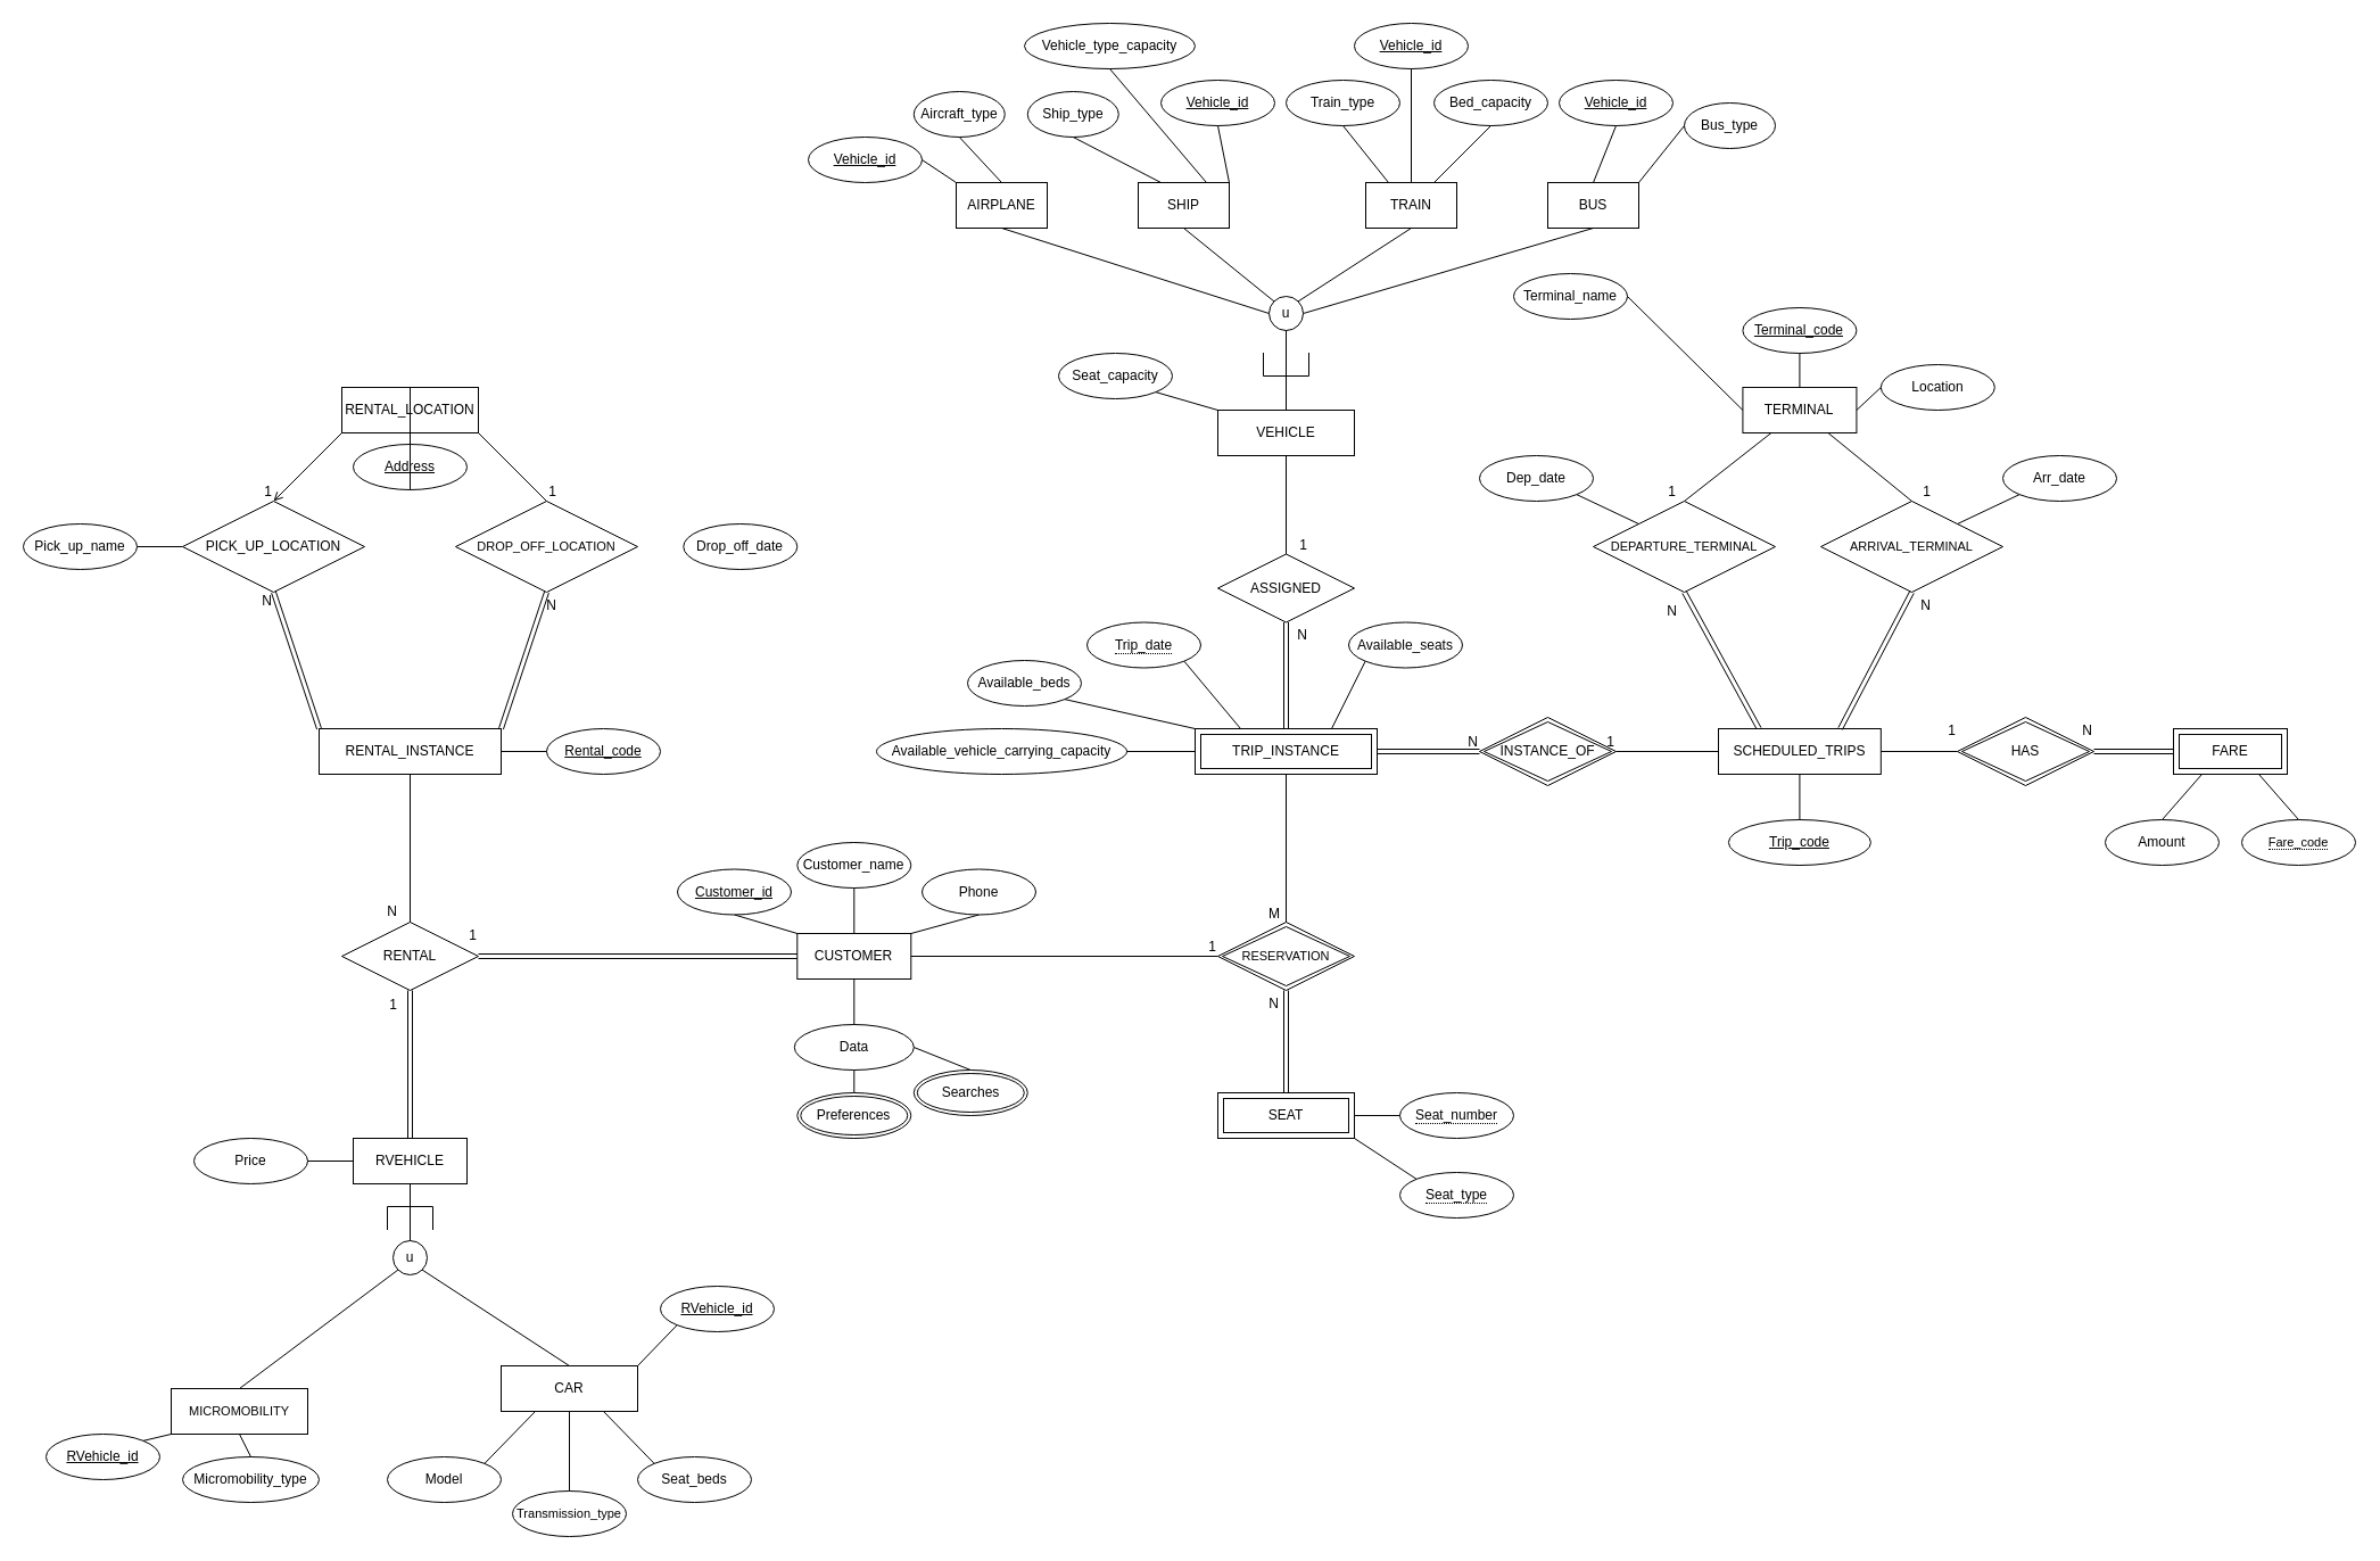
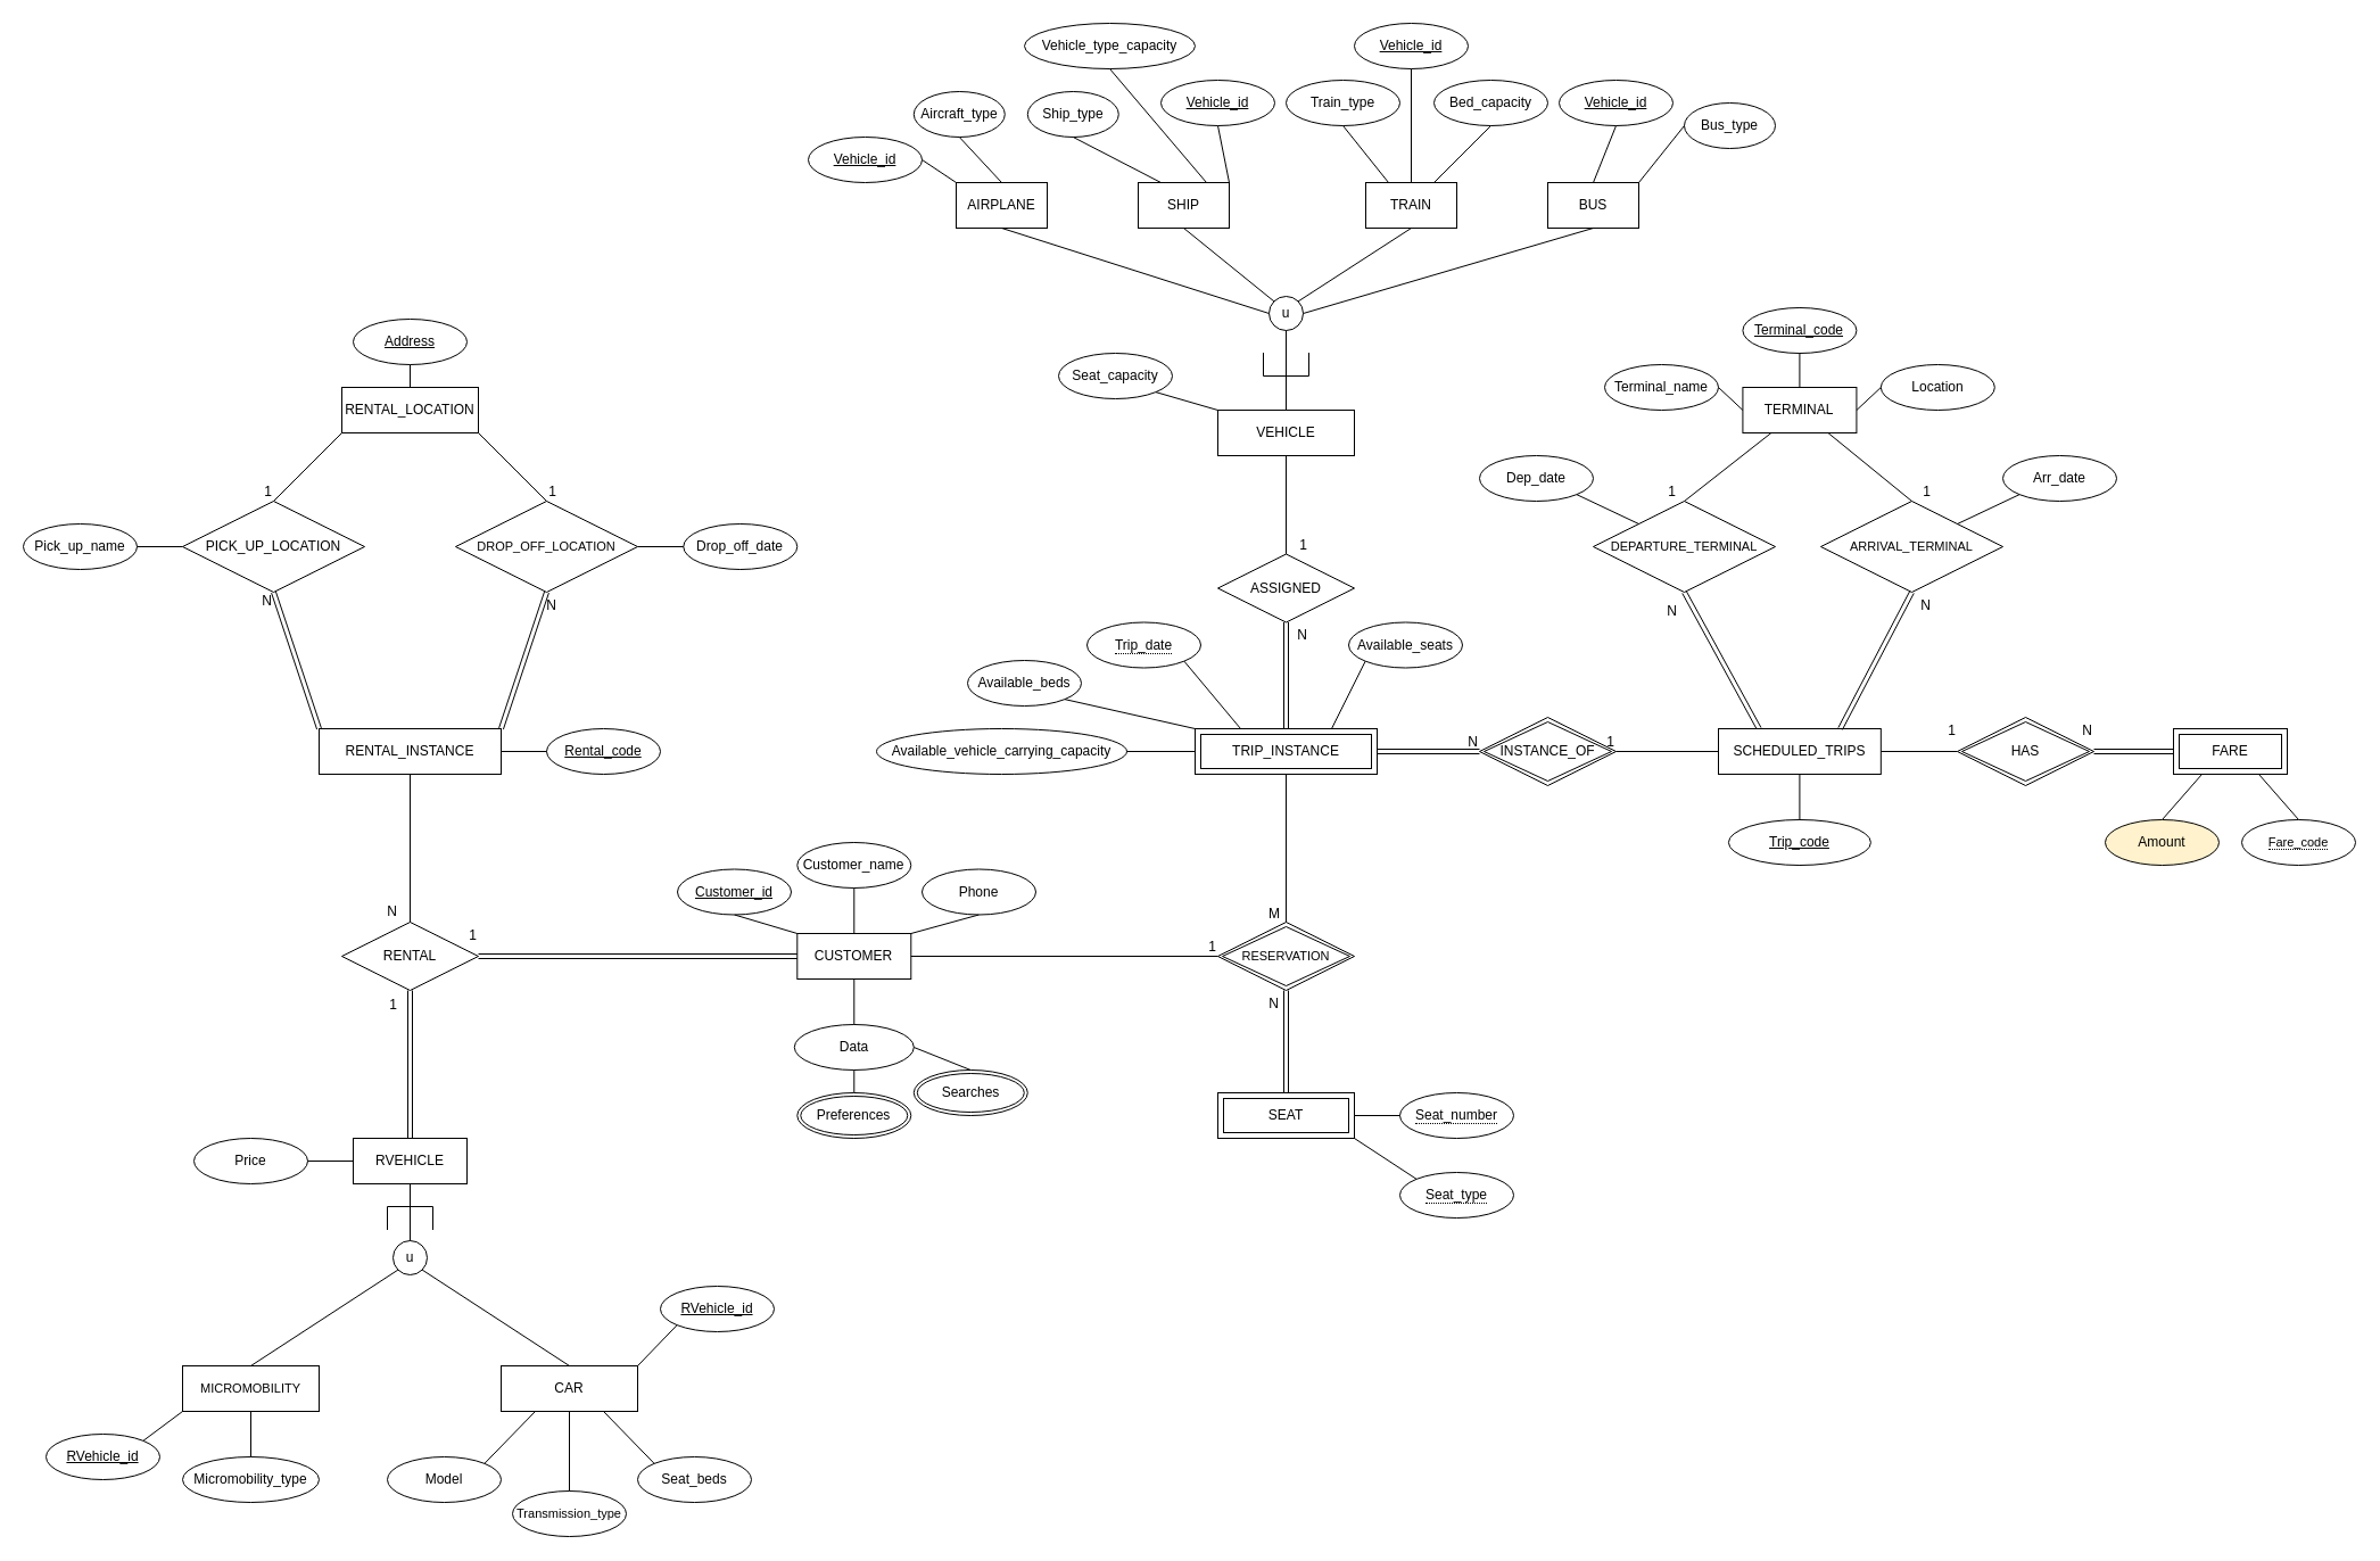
- <mxCell id="43" value="Terminal_name" style="ellipse;whiteSpace=wrap;html=1;align=center;" parent="1" vertex="1"><mxGeometry x="1330" y="240" width="100" height="40" as="geometry" /></mxCell>
+ <mxCell id="43" value="Terminal_name" style="ellipse;whiteSpace=wrap;html=1;align=center;" parent="1" vertex="1"><mxGeometry x="1410" y="320" width="100" height="40" as="geometry" /></mxCell>
- <mxCell id="17" value="Address" style="ellipse;whiteSpace=wrap;html=1;align=center;fontStyle=4;" parent="1" vertex="1"><mxGeometry x="310" y="390" width="100" height="40" as="geometry" /></mxCell>
+ <mxCell id="17" value="Address" style="ellipse;whiteSpace=wrap;html=1;align=center;fontStyle=4;" parent="1" vertex="1"><mxGeometry x="310" y="280" width="100" height="40" as="geometry" /></mxCell>
- <mxCell id="9" value="" style="endArrow=open;html=1;rounded=0;entryX=0.5;entryY=0;entryDx=0;entryDy=0;exitX=0;exitY=1;exitDx=0;exitDy=0;" parent="1" source="2" target="3" edge="1"><mxGeometry relative="1" as="geometry"><mxPoint x="180" y="360" as="sourcePoint" /><mxPoint x="420" y="380" as="targetPoint" /></mxGeometry></mxCell>
+ <mxCell id="9" value="" style="endArrow=none;html=1;rounded=0;entryX=0.5;entryY=0;entryDx=0;entryDy=0;exitX=0;exitY=1;exitDx=0;exitDy=0;" parent="1" source="2" target="3" edge="1"><mxGeometry relative="1" as="geometry"><mxPoint x="180" y="360" as="sourcePoint" /><mxPoint x="420" y="380" as="targetPoint" /></mxGeometry></mxCell>
+ <mxCell id="7" value="" style="endArrow=none;html=1;rounded=0;exitX=1;exitY=0.5;exitDx=0;exitDy=0;entryX=0;entryY=0.5;entryDx=0;entryDy=0;" parent="1" source="4" target="6" edge="1"><mxGeometry relative="1" as="geometry"><mxPoint x="450" y="430" as="sourcePoint" /><mxPoint x="610" y="430" as="targetPoint" /></mxGeometry></mxCell>
- <mxCell id="95" value="Amount" style="ellipse;whiteSpace=wrap;html=1;align=center;" parent="1" vertex="1"><mxGeometry x="1850" y="720" width="100" height="40" as="geometry" /></mxCell>
+ <mxCell id="95" value="Amount" style="ellipse;whiteSpace=wrap;html=1;align=center;fillColor=#fff2cc;" parent="1" vertex="1"><mxGeometry x="1850" y="720" width="100" height="40" as="geometry" /></mxCell>
- <mxCell id="146" value="MICROMOBILITY" style="whiteSpace=wrap;html=1;align=center;fontSize=11;" parent="1" vertex="1"><mxGeometry x="150" y="1220" width="120" height="40" as="geometry" /></mxCell>
+ <mxCell id="146" value="MICROMOBILITY" style="whiteSpace=wrap;html=1;align=center;fontSize=11;" parent="1" vertex="1"><mxGeometry x="160" y="1200" width="120" height="40" as="geometry" /></mxCell>
